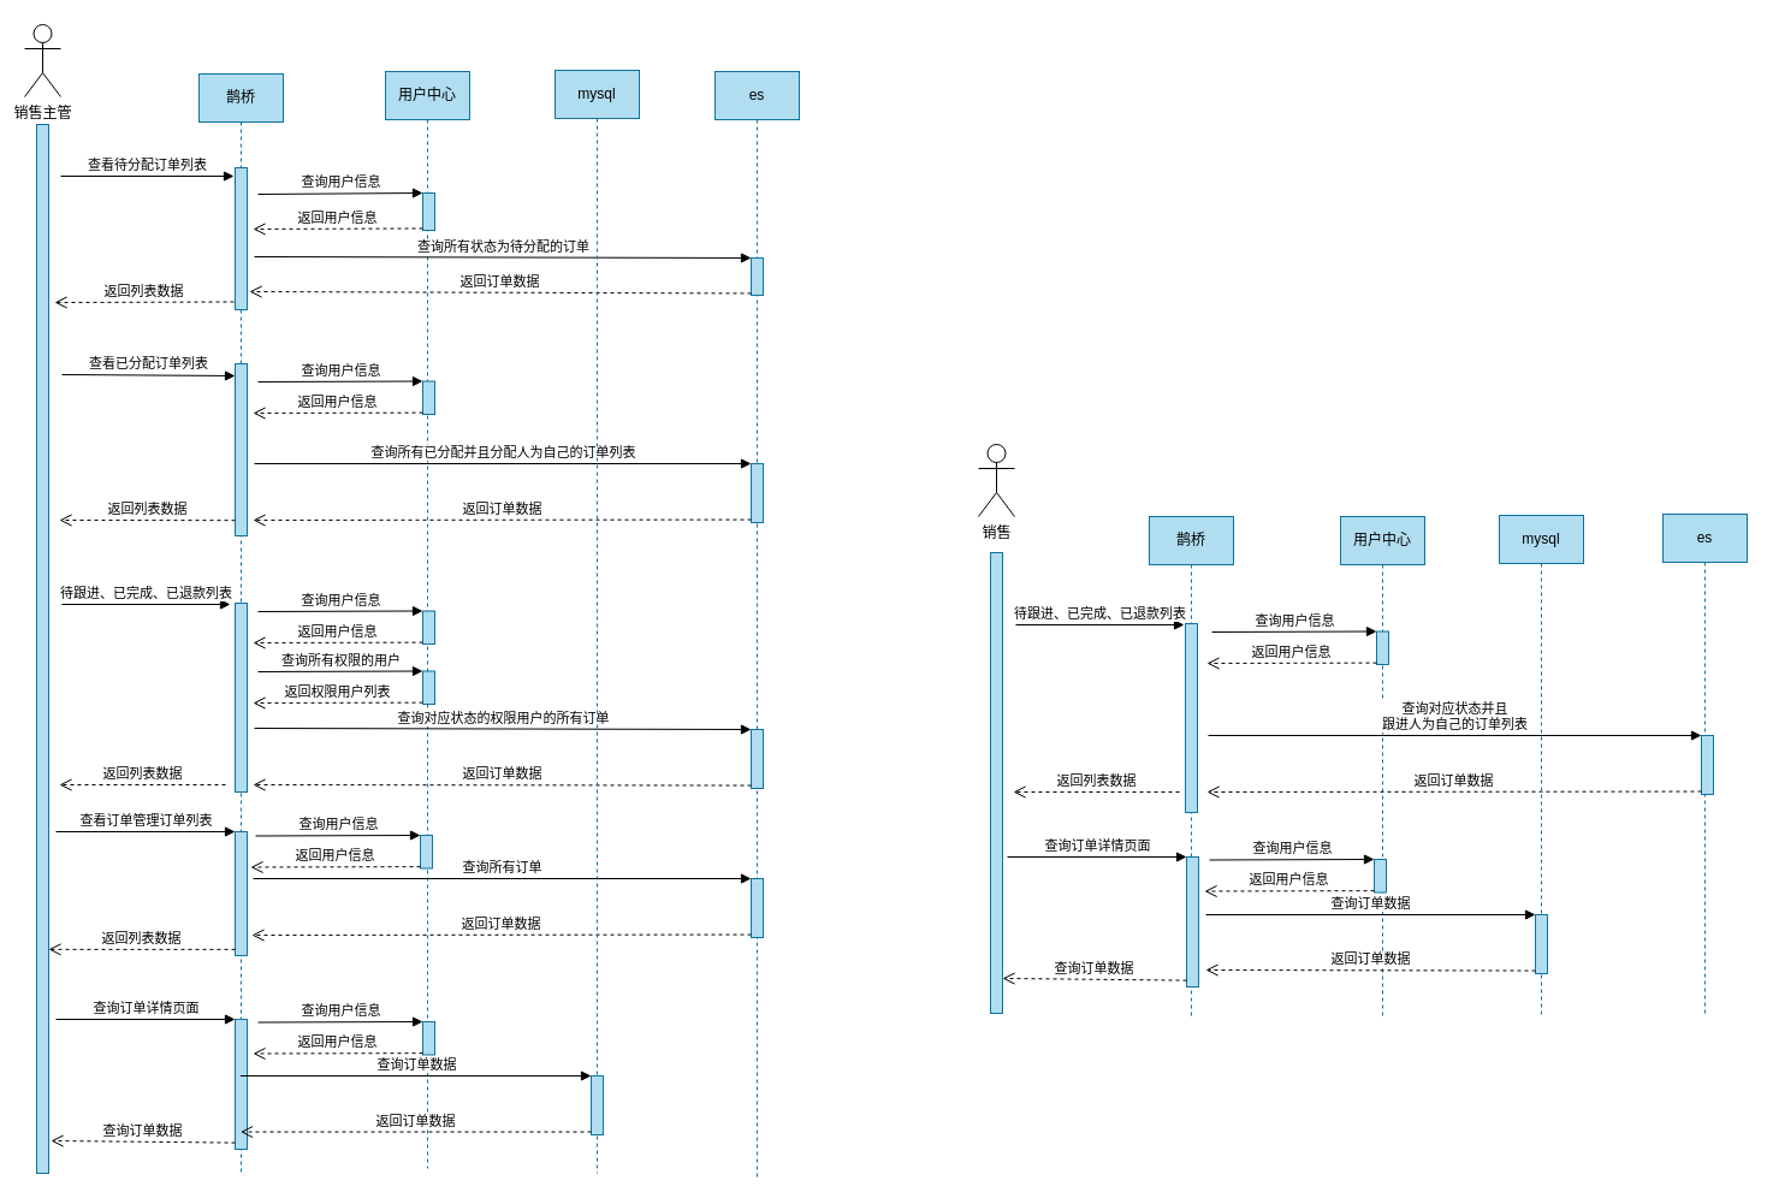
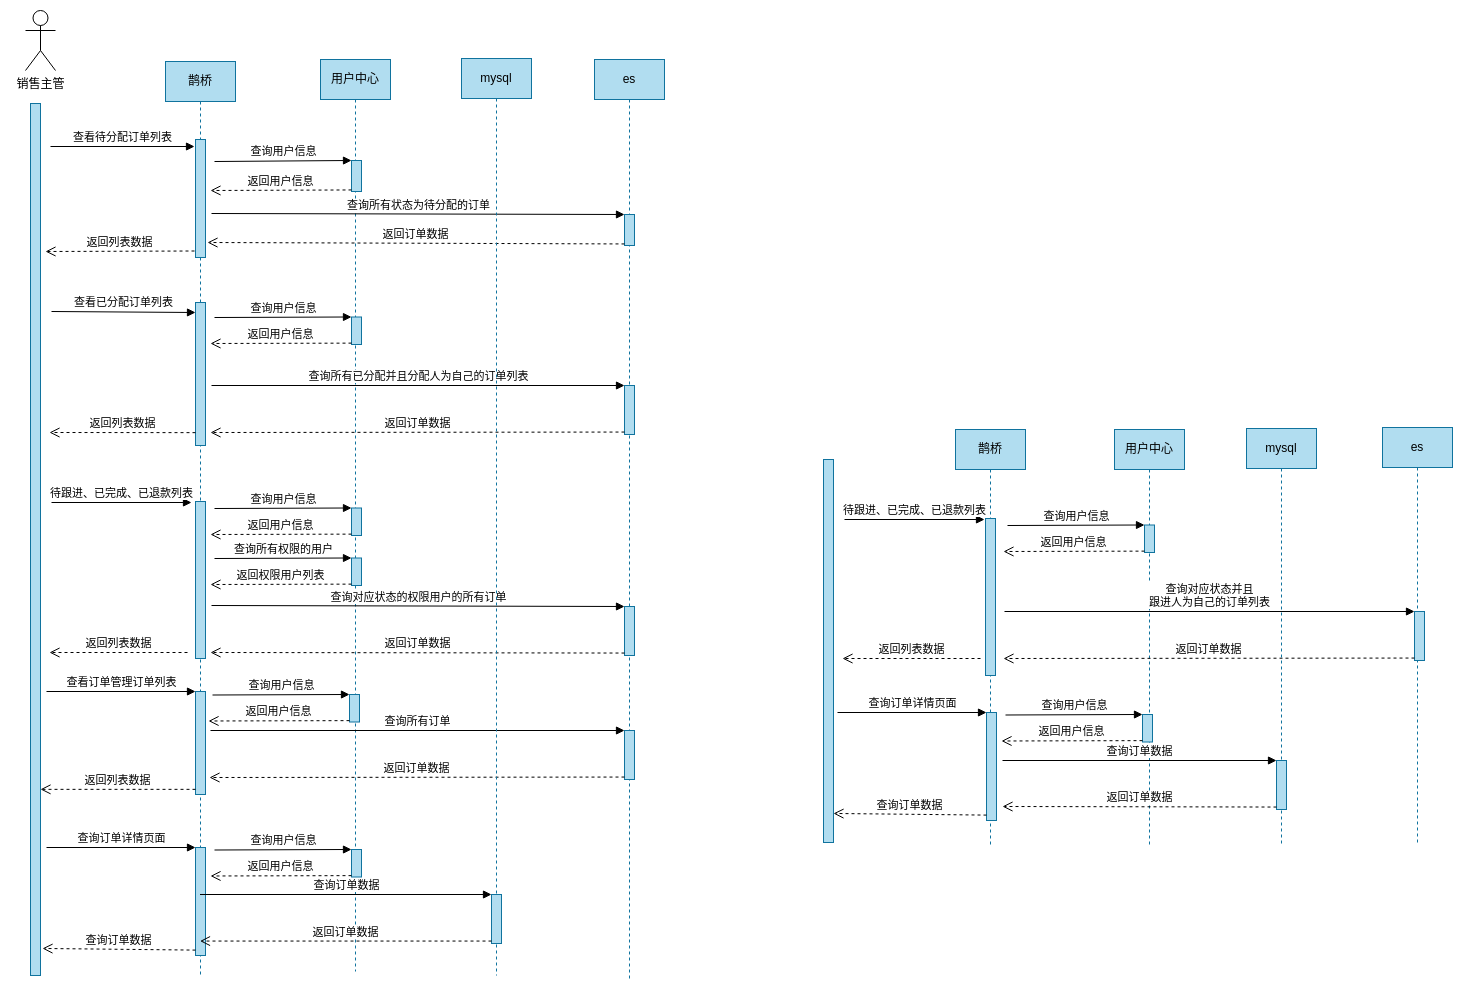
- <mxCell id="2" value="销售主管" style="shape=umlActor;verticalLabelPosition=bottom;verticalAlign=top;html=1;" vertex="1" parent="1"><mxGeometry x="20" y="20" width="30" height="60" as="geometry" /></mxCell>
+ <mxCell id="2" value="销售主管" style="shape=umlActor;verticalLabelPosition=bottom;verticalAlign=top;html=1;" vertex="1" parent="1"><mxGeometry x="25" y="10" width="30" height="60" as="geometry" /></mxCell>
- <mxCell id="49" value="销售" style="shape=umlActor;verticalLabelPosition=bottom;verticalAlign=top;html=1;" vertex="1" parent="1"><mxGeometry x="813" y="369" width="30" height="60" as="geometry" /></mxCell>
